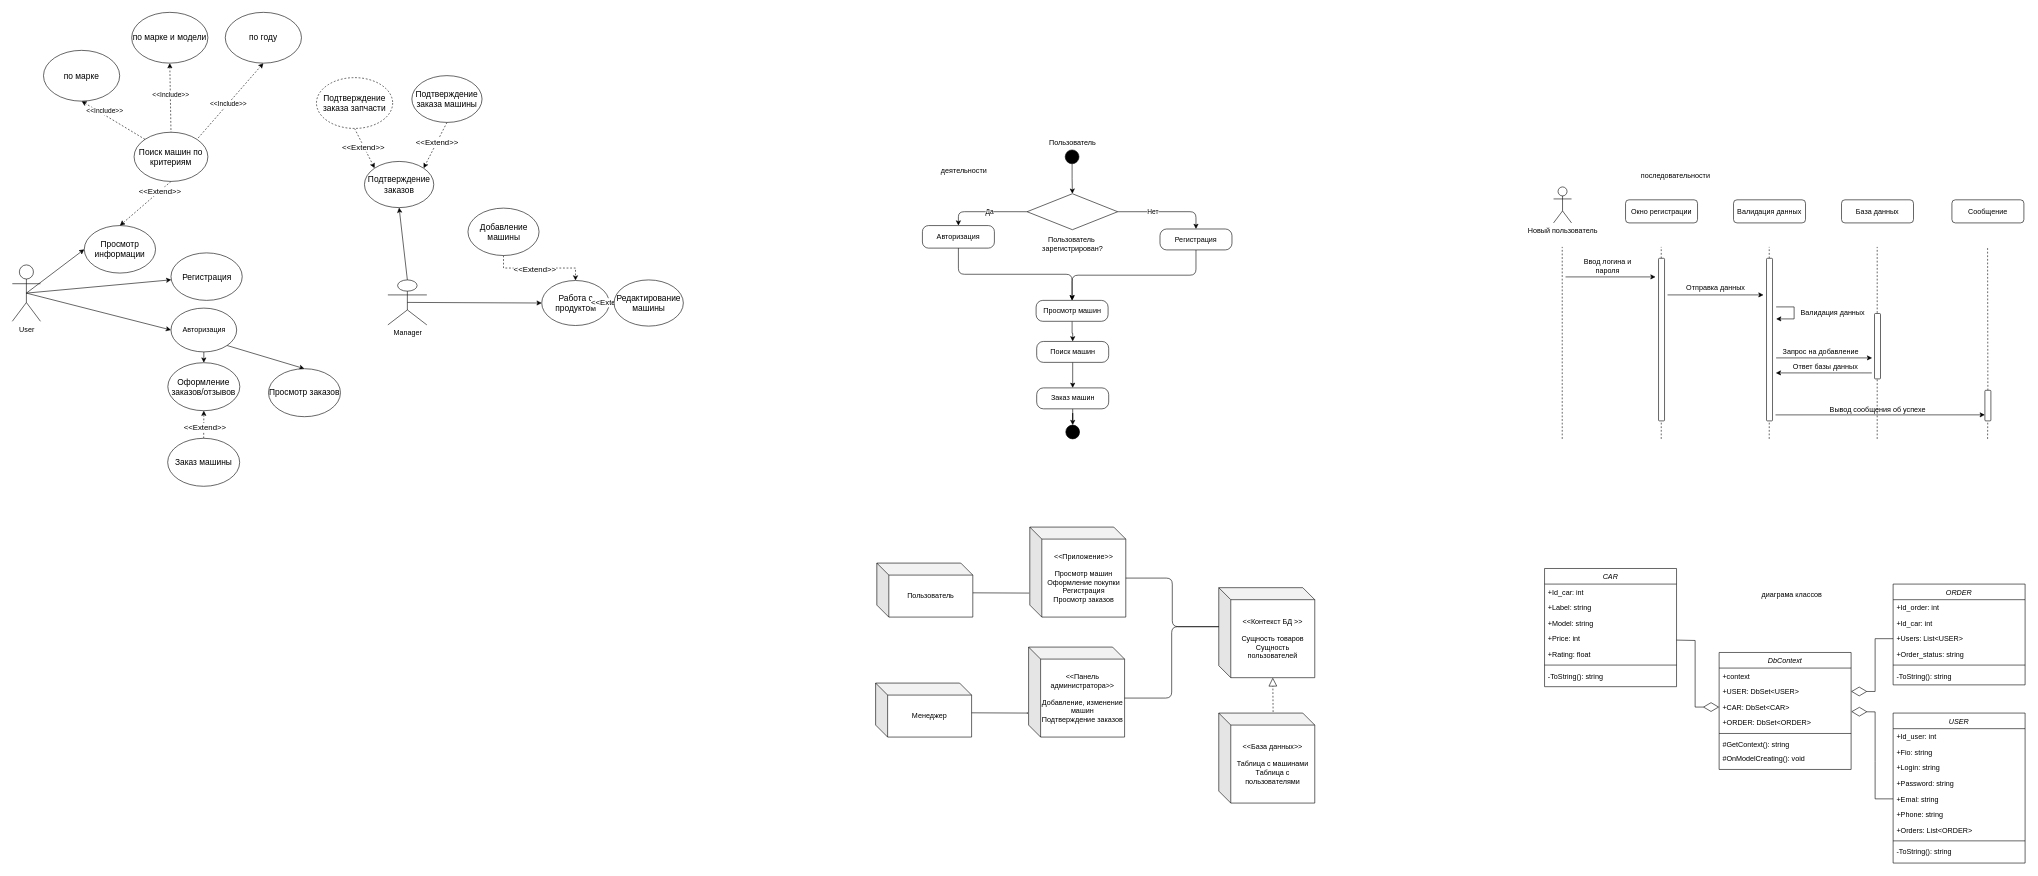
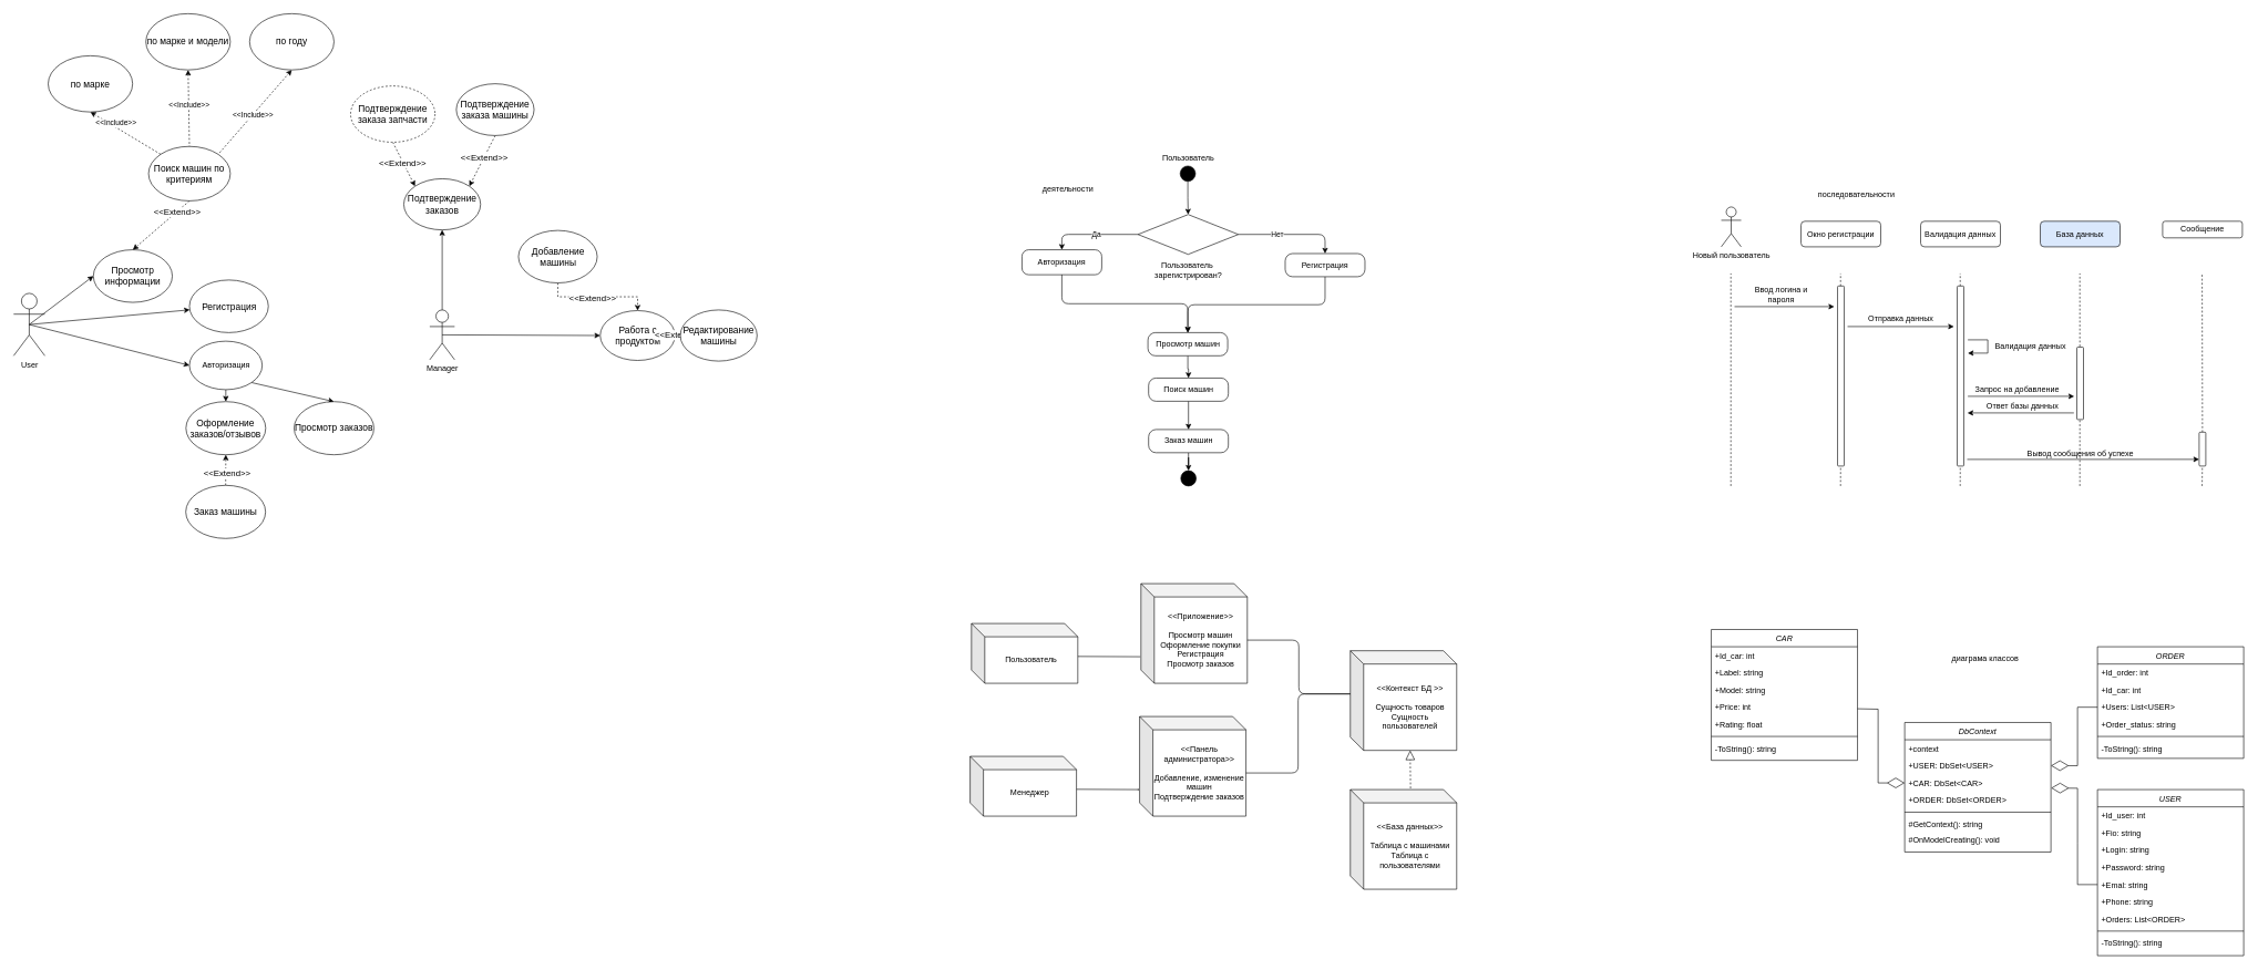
- <mxCell id="78" value="База данных" style="rounded=1;whiteSpace=wrap;html=1;" vertex="1" parent="1"><mxGeometry x="3069" y="332.5" width="120" height="38.5" as="geometry" /></mxCell>
+ <mxCell id="78" value="База данных" style="rounded=1;whiteSpace=wrap;html=1;fillColor=#dae8fc;" vertex="1" parent="1"><mxGeometry x="3069" y="332.5" width="120" height="38.5" as="geometry" /></mxCell>
- <mxCell id="79" value="Сообщение" style="rounded=1;whiteSpace=wrap;html=1;" vertex="1" parent="1"><mxGeometry x="3253" y="332.5" width="120" height="38.5" as="geometry" /></mxCell>
+ <mxCell id="79" value="Сообщение" style="rounded=1;whiteSpace=wrap;html=1;" vertex="1" parent="1"><mxGeometry x="3253" y="332.5" width="120" height="25" as="geometry" /></mxCell>
- <mxCell id="8" value="Manager" style="shape=umlActor;verticalLabelPosition=bottom;verticalAlign=top;html=1;outlineConnect=0;" vertex="1" parent="1"><mxGeometry x="646" y="466" width="65" height="75" as="geometry" /></mxCell>
+ <mxCell id="8" value="Manager" style="shape=umlActor;verticalLabelPosition=bottom;verticalAlign=top;html=1;outlineConnect=0;" vertex="1" parent="1"><mxGeometry x="646" y="466" width="37.5" height="75" as="geometry" /></mxCell>
- <mxCell id="143" value="&lt;font style=&quot;font-size: 14px;&quot;&gt;Просмотр заказов&lt;/font&gt;" style="ellipse;whiteSpace=wrap;html=1;" vertex="1" parent="1"><mxGeometry x="447" y="614" width="120" height="80" as="geometry" /></mxCell>
+ <mxCell id="143" value="&lt;font style=&quot;font-size: 14px;&quot;&gt;Просмотр заказов&lt;/font&gt;" style="ellipse;whiteSpace=wrap;html=1;" vertex="1" parent="1"><mxGeometry x="442" y="604" width="120" height="80" as="geometry" /></mxCell>
